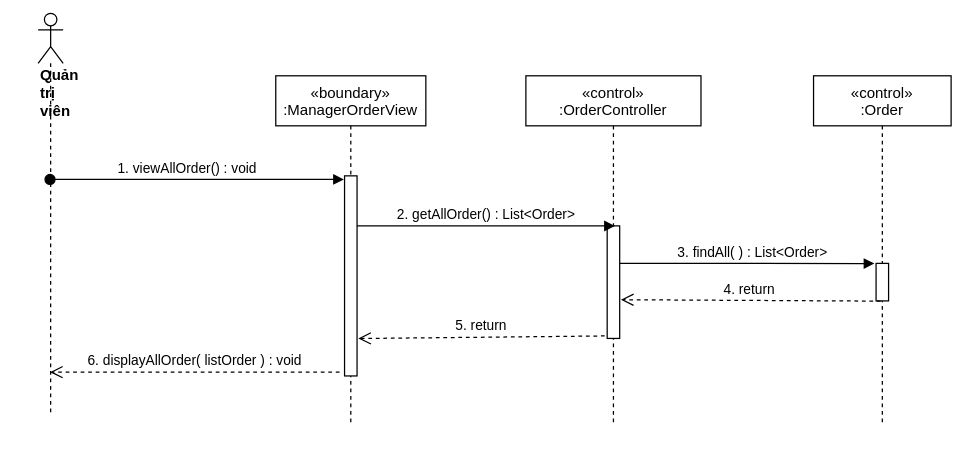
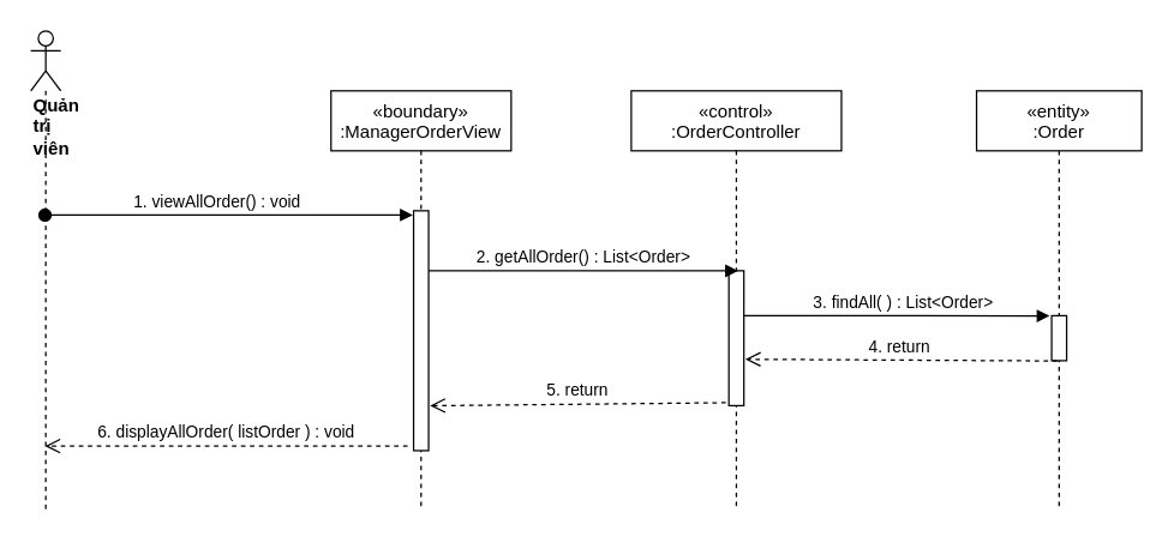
- <mxCell id="9" value="«control»&#10;:Order" style="shape=umlLifeline;perimeter=lifelinePerimeter;container=1;collapsible=0;recursiveResize=0;rounded=0;shadow=0;strokeWidth=1;" parent="1" vertex="1"><mxGeometry x="650" y="60" width="110" height="280" as="geometry" /></mxCell>
+ <mxCell id="9" value="«entity»&#10;:Order" style="shape=umlLifeline;perimeter=lifelinePerimeter;container=1;collapsible=0;recursiveResize=0;rounded=0;shadow=0;strokeWidth=1;" parent="1" vertex="1"><mxGeometry x="650" y="60" width="110" height="280" as="geometry" /></mxCell>
- <mxCell id="6" value="&lt;div&gt;&lt;b&gt;Quản trị viên&lt;/b&gt;&lt;/div&gt;" style="shape=umlLifeline;participant=umlActor;perimeter=lifelinePerimeter;whiteSpace=wrap;html=1;container=1;collapsible=0;recursiveResize=0;verticalAlign=top;spacingTop=36;outlineConnect=0;align=left;" parent="1" vertex="1"><mxGeometry x="30" y="10" width="20" height="320" as="geometry" /></mxCell>
+ <mxCell id="6" value="&lt;div&gt;&lt;b&gt;Quản trị viên&lt;/b&gt;&lt;/div&gt;" style="shape=umlLifeline;participant=umlActor;perimeter=lifelinePerimeter;whiteSpace=wrap;html=1;container=1;collapsible=0;recursiveResize=0;verticalAlign=top;spacingTop=36;outlineConnect=0;align=left;" parent="1" vertex="1"><mxGeometry x="20" y="20" width="20" height="320" as="geometry" /></mxCell>
